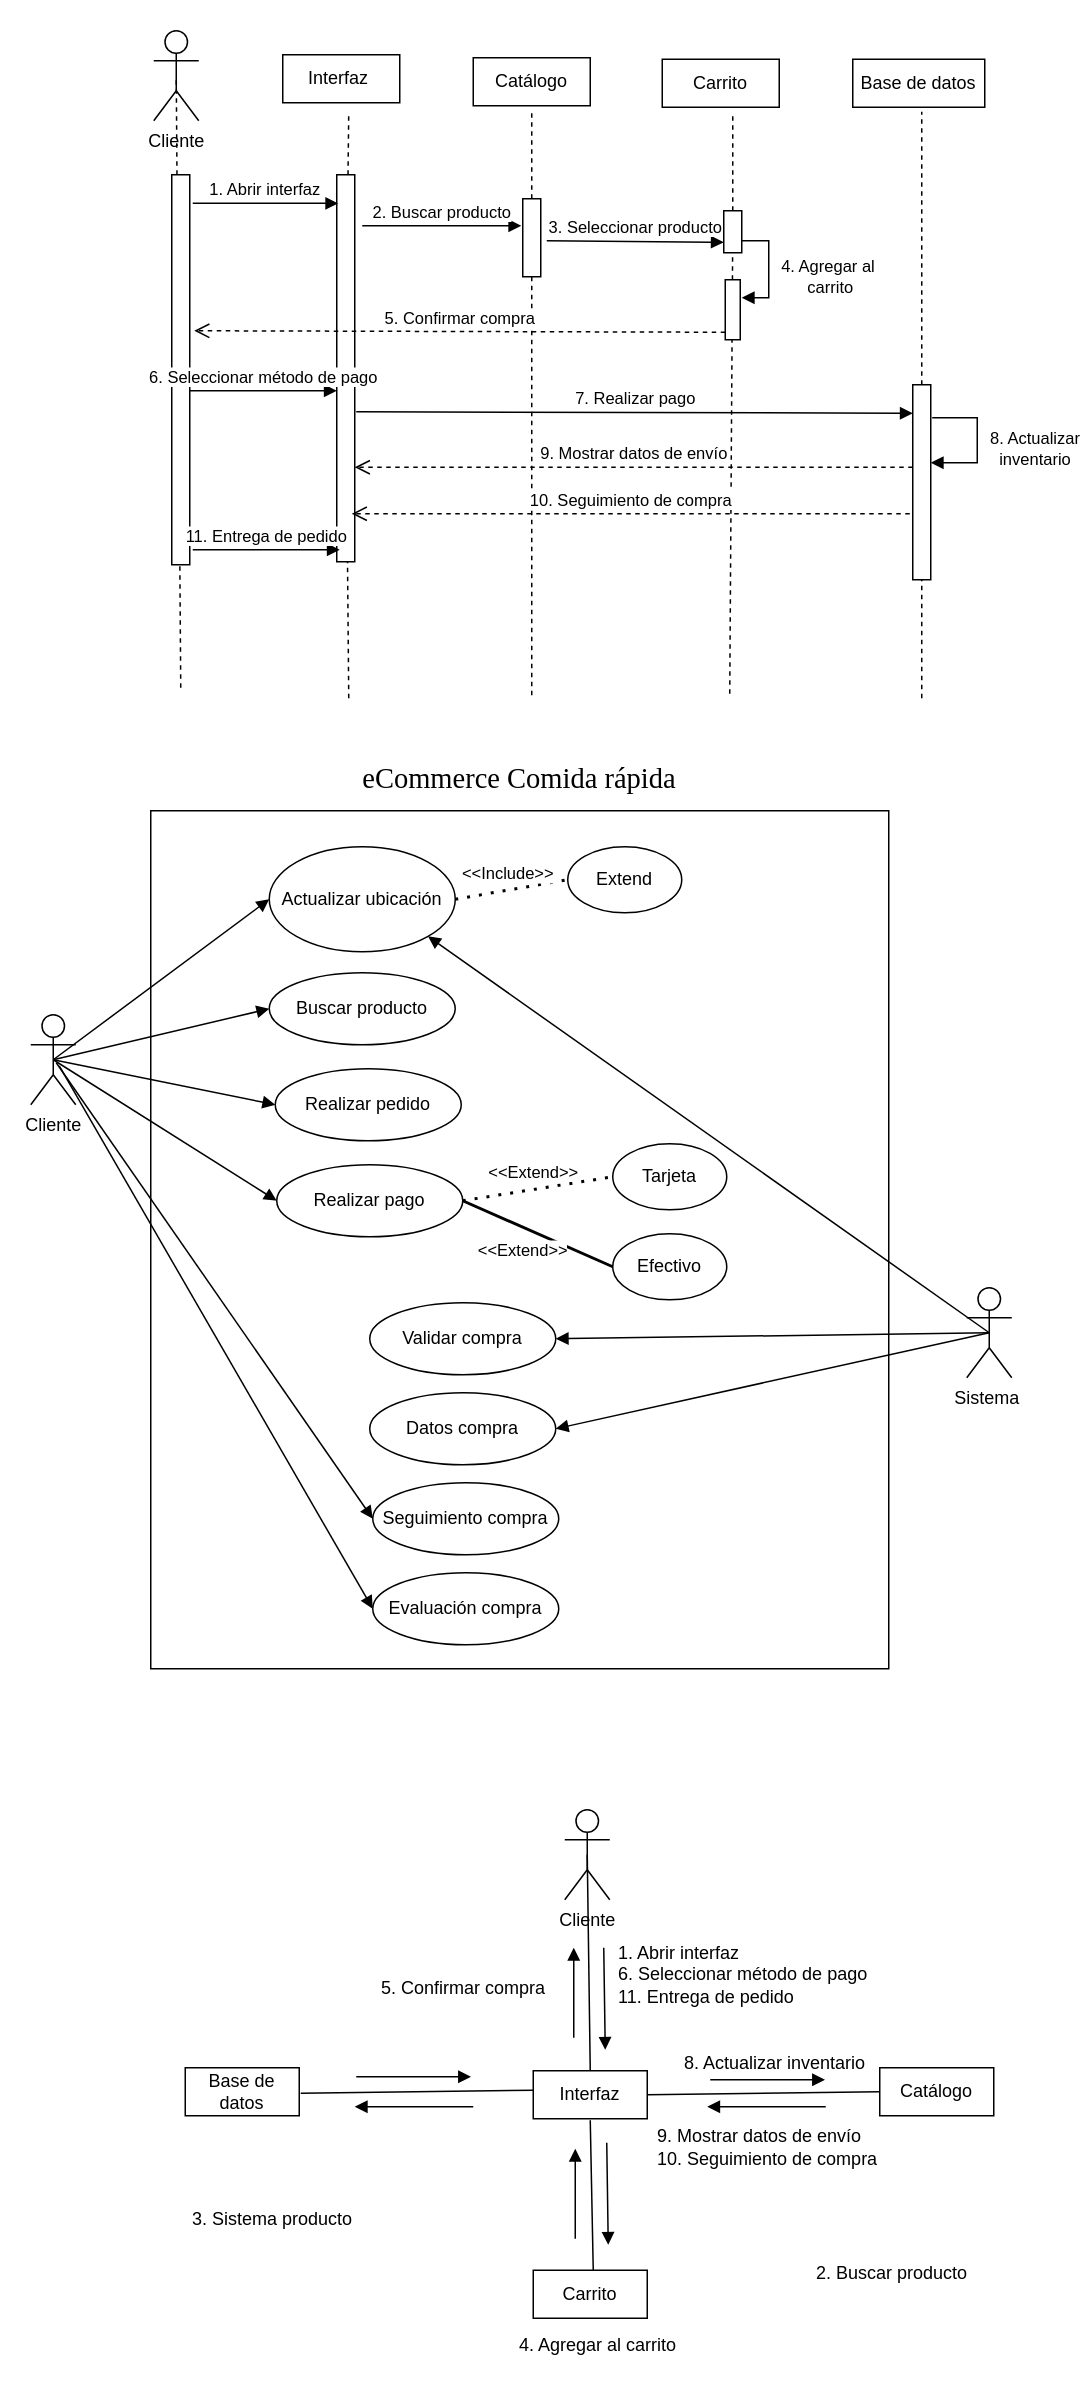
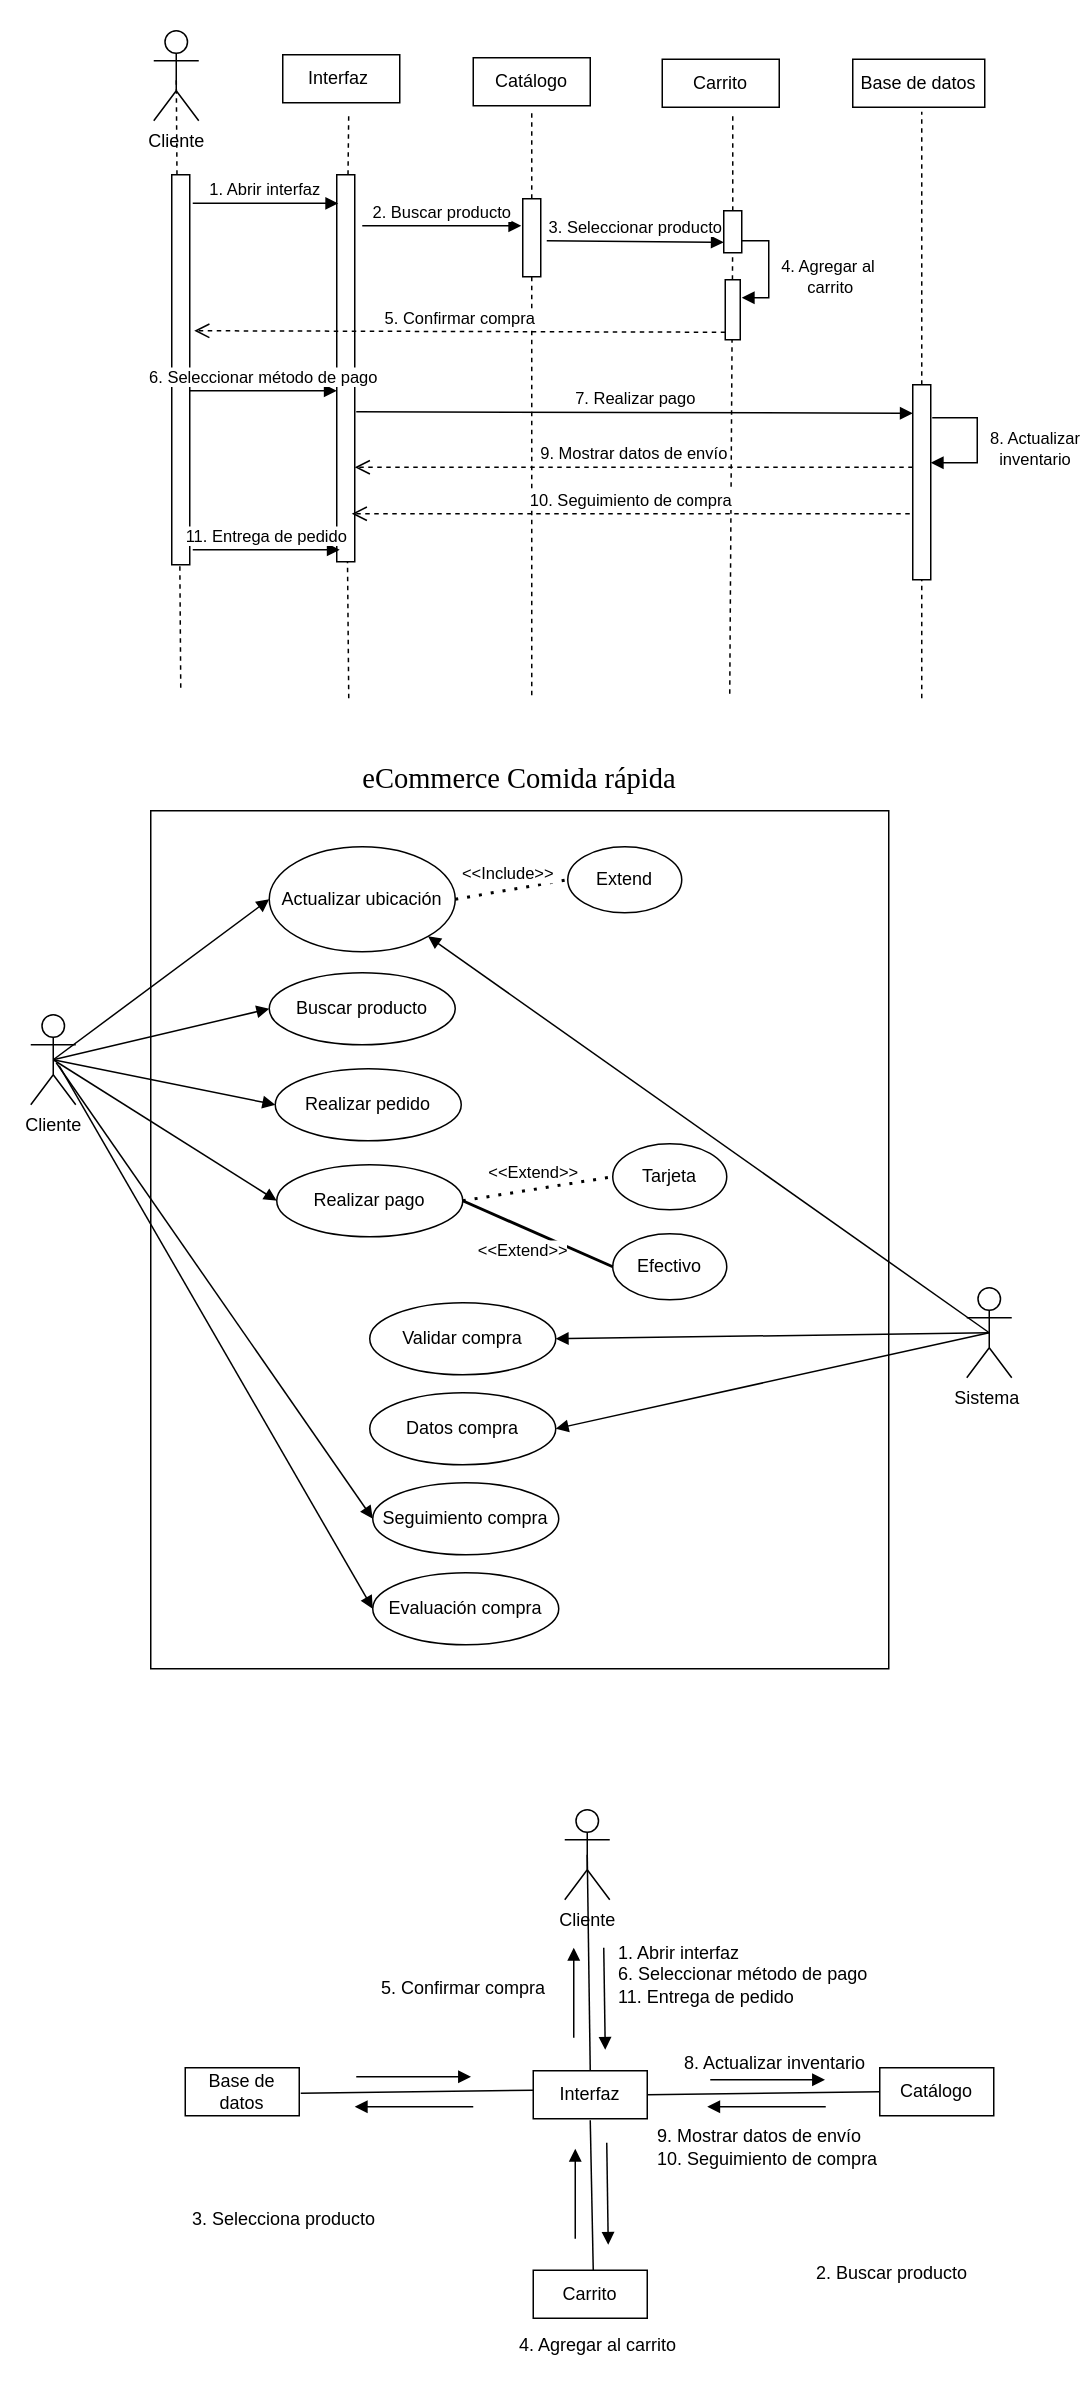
- <mxCell id="79" value="3. Sistema producto" style="text;html=1;align=left;verticalAlign=middle;whiteSpace=wrap;rounded=0;" vertex="1" parent="1"><mxGeometry x="126" y="1464" width="138" height="30" as="geometry" /></mxCell>
+ <mxCell id="79" value="3. Selecciona producto" style="text;html=1;align=left;verticalAlign=middle;whiteSpace=wrap;rounded=0;" vertex="1" parent="1"><mxGeometry x="126" y="1464" width="138" height="30" as="geometry" /></mxCell>
